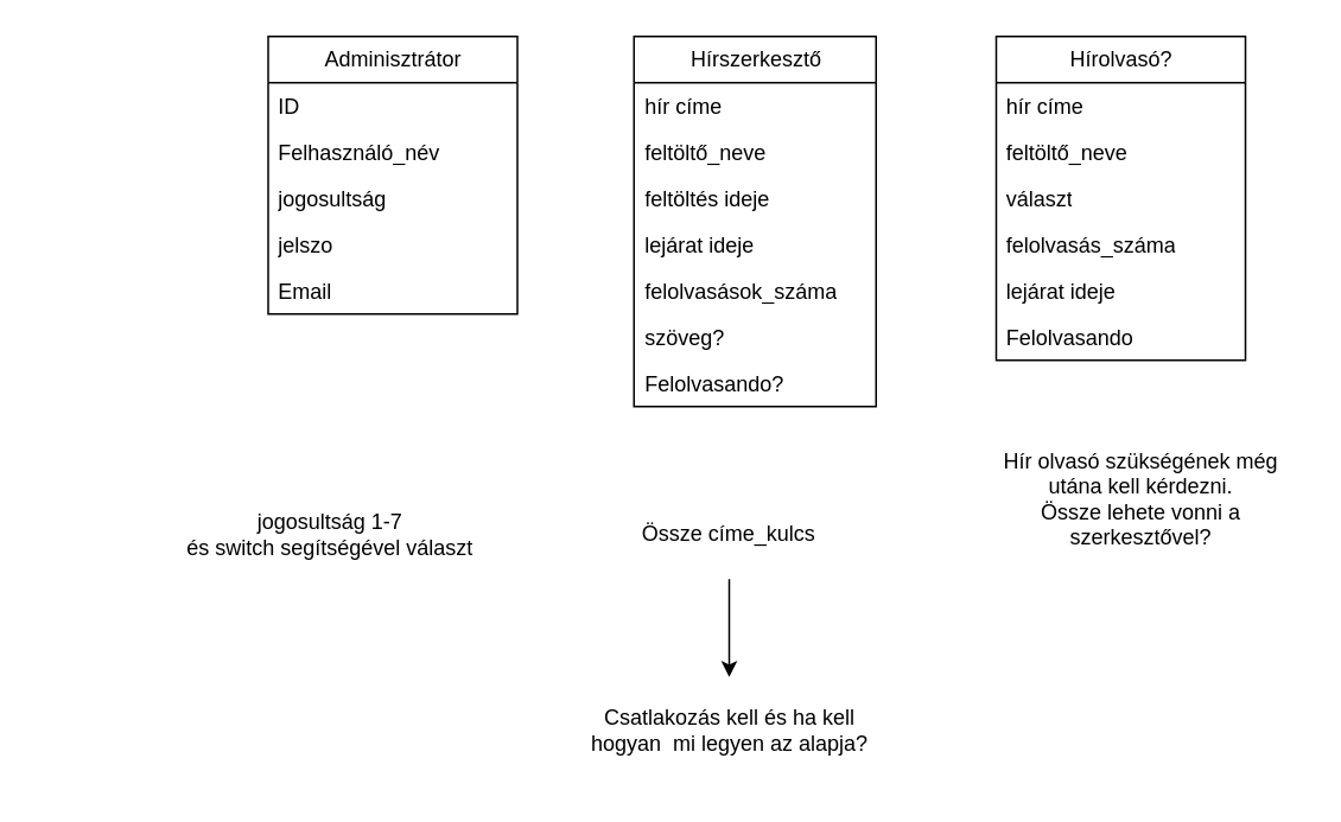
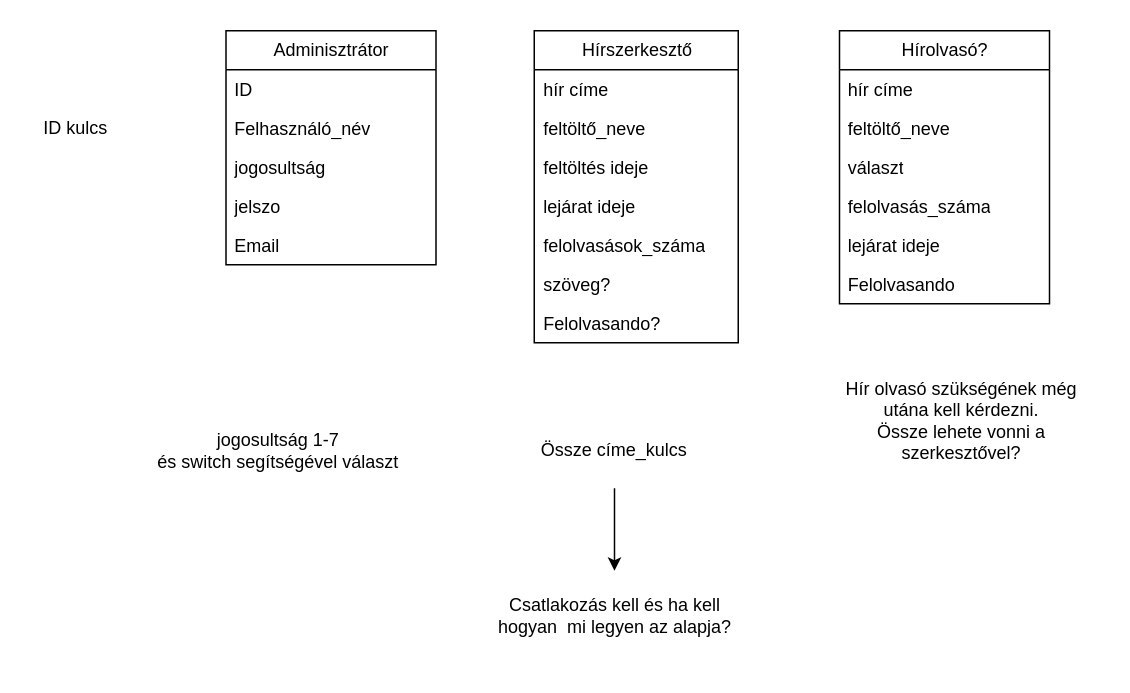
+ <mxCell id="24" value="ID kulcs" style="text;html=1;strokeColor=none;fillColor=none;align=center;verticalAlign=middle;whiteSpace=wrap;rounded=0;" parent="1" vertex="1"><mxGeometry x="20" y="70" width="60" height="30" as="geometry" /></mxCell>
